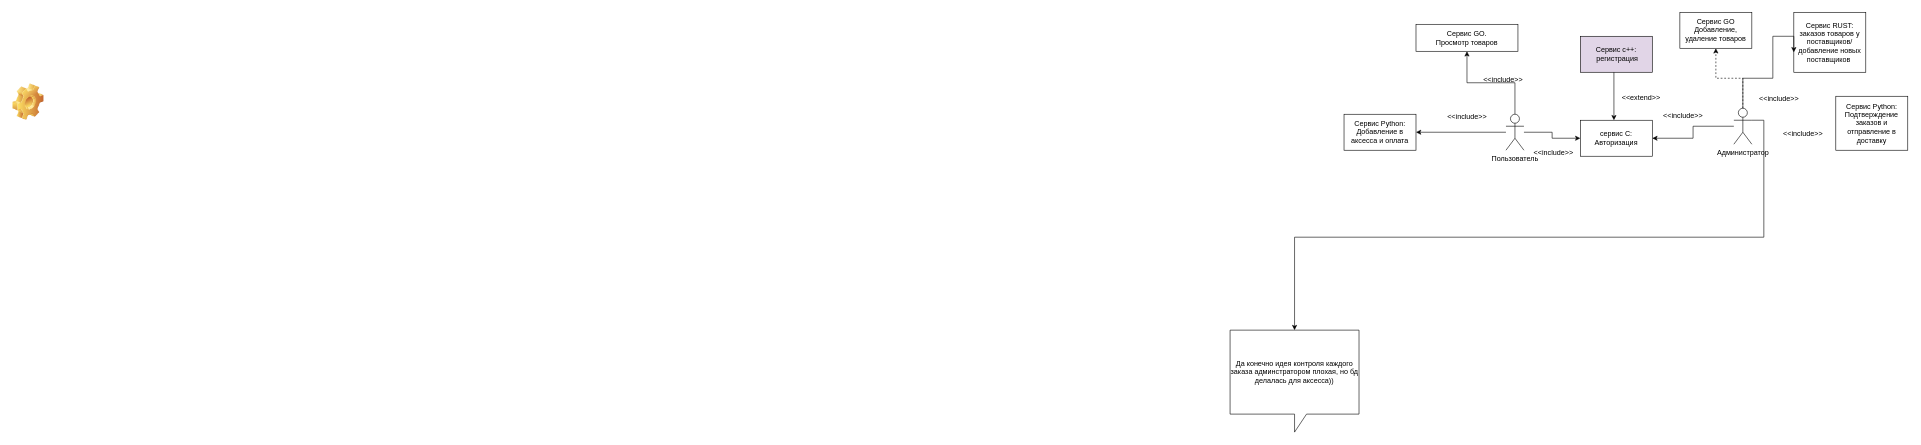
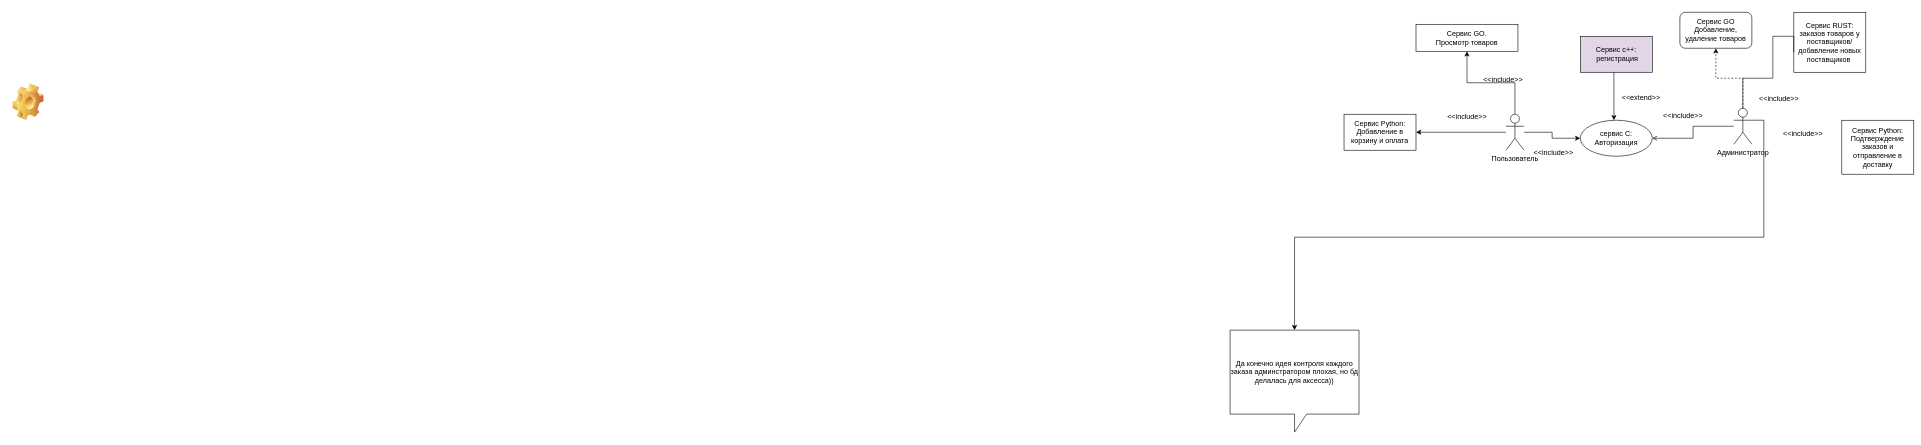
- <mxCell id="21" value="&lt;div&gt;Сервис GO&lt;/div&gt;Добавление, удаление товаров" style="rounded=0;whiteSpace=wrap;html=1;" vertex="1" parent="1"><mxGeometry x="2800" y="20" width="120" height="60" as="geometry" /></mxCell>
+ <mxCell id="21" value="&lt;div&gt;Сервис GO&lt;/div&gt;Добавление, удаление товаров" style="whiteSpace=wrap;html=1;rounded=1;" vertex="1" parent="1"><mxGeometry x="2800" y="20" width="120" height="60" as="geometry" /></mxCell>
- <mxCell id="26" style="edgeStyle=orthogonalEdgeStyle;rounded=0;orthogonalLoop=1;jettySize=auto;html=1;entryX=0;entryY=0.667;entryDx=0;entryDy=0;entryPerimeter=0;" edge="1" parent="1" source="18" target="25"><mxGeometry relative="1" as="geometry"><Array as="points"><mxPoint x="2905" y="130" /><mxPoint x="2955" y="130" /><mxPoint x="2955" y="60" /></Array></mxGeometry></mxCell>
+ <mxCell id="26" style="edgeStyle=orthogonalEdgeStyle;rounded=0;orthogonalLoop=1;jettySize=auto;html=1;entryX=0;entryY=0.667;entryDx=0;entryDy=0;entryPerimeter=0;endArrow=none;" edge="1" parent="1" source="18" target="25"><mxGeometry relative="1" as="geometry"><Array as="points"><mxPoint x="2905" y="130" /><mxPoint x="2955" y="130" /><mxPoint x="2955" y="60" /></Array></mxGeometry></mxCell>
- <mxCell id="22" value="Сервис Python:&lt;div&gt;Подтверждение заказов и отправление в доставку&lt;/div&gt;" style="rounded=0;whiteSpace=wrap;html=1;" vertex="1" parent="1"><mxGeometry x="3060" y="160" width="120" height="90" as="geometry" /></mxCell>
+ <mxCell id="22" value="Сервис Python:&lt;div&gt;Подтверждение заказов и отправление в доставку&lt;/div&gt;" style="rounded=0;whiteSpace=wrap;html=1;" vertex="1" parent="1"><mxGeometry x="3070" y="200" width="120" height="90" as="geometry" /></mxCell>
- <mxCell id="11" value="Сервис Python:&lt;div&gt;Добавление в аксесса и оплата&lt;/div&gt;" style="rounded=0;whiteSpace=wrap;html=1;" vertex="1" parent="1"><mxGeometry x="2240" y="190" width="120" height="60" as="geometry" /></mxCell>
+ <mxCell id="11" value="Сервис Python:&lt;div&gt;Добавление в корзину и оплата&lt;/div&gt;" style="rounded=0;whiteSpace=wrap;html=1;" vertex="1" parent="1"><mxGeometry x="2240" y="190" width="120" height="60" as="geometry" /></mxCell>
- <mxCell id="5" value="сервис C:&lt;div&gt;Авторизация&lt;/div&gt;" style="rounded=0;whiteSpace=wrap;html=1;" vertex="1" parent="1"><mxGeometry x="2634" y="200" width="120" height="60" as="geometry" /></mxCell>
+ <mxCell id="5" value="сервис C:&lt;div&gt;Авторизация&lt;/div&gt;" style="ellipse;whiteSpace=wrap;html=1;" vertex="1" parent="1"><mxGeometry x="2634" y="200" width="120" height="60" as="geometry" /></mxCell>
- <mxCell id="15" style="edgeStyle=orthogonalEdgeStyle;rounded=0;orthogonalLoop=1;jettySize=auto;html=1;entryX=1;entryY=0.5;entryDx=0;entryDy=0;" edge="1" parent="1" source="18" target="5"><mxGeometry relative="1" as="geometry" /></mxCell>
+ <mxCell id="15" style="edgeStyle=orthogonalEdgeStyle;rounded=0;orthogonalLoop=1;jettySize=auto;html=1;entryX=1;entryY=0.5;entryDx=0;entryDy=0;endArrow=open;" edge="1" parent="1" source="18" target="5"><mxGeometry relative="1" as="geometry" /></mxCell>
